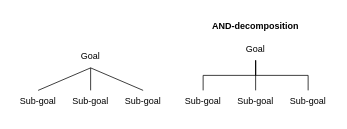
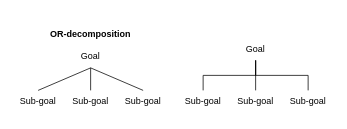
- <mxCell id="10" value="&lt;b&gt;AND-decomposition&lt;/b&gt;" style="text;html=1;strokeColor=none;fillColor=none;align=center;verticalAlign=middle;whiteSpace=wrap;rounded=0;" vertex="1" parent="1"><mxGeometry x="280" y="20" width="120" height="30" as="geometry" /></mxCell>
+ <mxCell id="5" value="&lt;b&gt;OR-decomposition&lt;/b&gt;" style="text;html=1;strokeColor=none;fillColor=none;align=center;verticalAlign=middle;whiteSpace=wrap;rounded=0;" vertex="1" parent="1"><mxGeometry x="60" y="30" width="120" height="30" as="geometry" /></mxCell>
